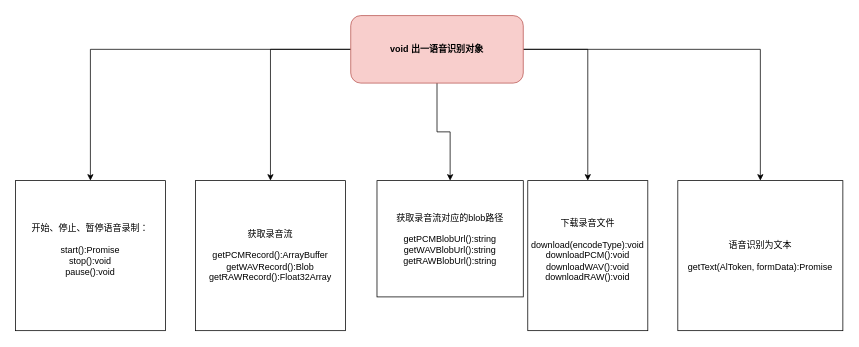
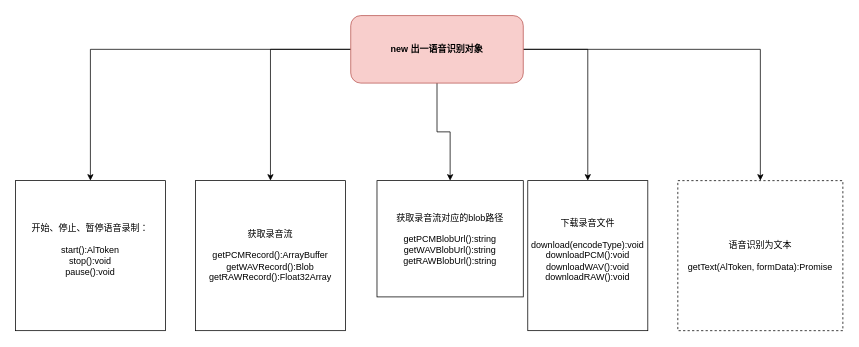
- <mxCell id="7" value="&lt;b&gt;void 出一语音识别对象&lt;/b&gt;" style="rounded=1;whiteSpace=wrap;html=1;fontSize=12;glass=0;strokeWidth=1;shadow=0;fillColor=#f8cecc;strokeColor=#b85450;" parent="1" vertex="1"><mxGeometry x="467" y="20" width="230" height="90" as="geometry" /></mxCell>
+ <mxCell id="7" value="&lt;b&gt;new 出一语音识别对象&lt;/b&gt;" style="rounded=1;whiteSpace=wrap;html=1;fontSize=12;glass=0;strokeWidth=1;shadow=0;fillColor=#f8cecc;strokeColor=#b85450;" parent="1" vertex="1"><mxGeometry x="467" y="20" width="230" height="90" as="geometry" /></mxCell>
- <mxCell id="8" value="&lt;div&gt;开始、停止、暂停语音录制：&lt;/div&gt;&lt;div&gt;&lt;br&gt;&lt;/div&gt;&lt;div&gt;start():Promise&lt;/div&gt;&lt;div&gt;stop():void&lt;/div&gt;&lt;div&gt;pause():void&lt;/div&gt;&lt;div&gt;&lt;br&gt;&lt;/div&gt;" style="rounded=0;whiteSpace=wrap;html=1;" vertex="1" parent="1"><mxGeometry x="20" y="240" width="200" height="200" as="geometry" /></mxCell>
+ <mxCell id="8" value="&lt;div&gt;开始、停止、暂停语音录制：&lt;/div&gt;&lt;div&gt;&lt;br&gt;&lt;/div&gt;&lt;div&gt;start():AlToken&lt;/div&gt;&lt;div&gt;stop():void&lt;/div&gt;&lt;div&gt;pause():void&lt;/div&gt;&lt;div&gt;&lt;br&gt;&lt;/div&gt;" style="rounded=0;whiteSpace=wrap;html=1;" vertex="1" parent="1"><mxGeometry x="20" y="240" width="200" height="200" as="geometry" /></mxCell>
- <mxCell id="12" value="&lt;div&gt;语音识别为文本&lt;/div&gt;&lt;div&gt;&lt;br&gt;&lt;/div&gt;&lt;div&gt;getText(AlToken, formData):Promise&lt;br&gt;&lt;/div&gt;" style="rounded=0;whiteSpace=wrap;html=1;" vertex="1" parent="1"><mxGeometry x="903" y="240" width="220" height="200" as="geometry" /></mxCell>
+ <mxCell id="12" value="&lt;div&gt;语音识别为文本&lt;/div&gt;&lt;div&gt;&lt;br&gt;&lt;/div&gt;&lt;div&gt;getText(AlToken, formData):Promise&lt;br&gt;&lt;/div&gt;" style="rounded=0;whiteSpace=wrap;html=1;dashed=1;" vertex="1" parent="1"><mxGeometry x="903" y="240" width="220" height="200" as="geometry" /></mxCell>
